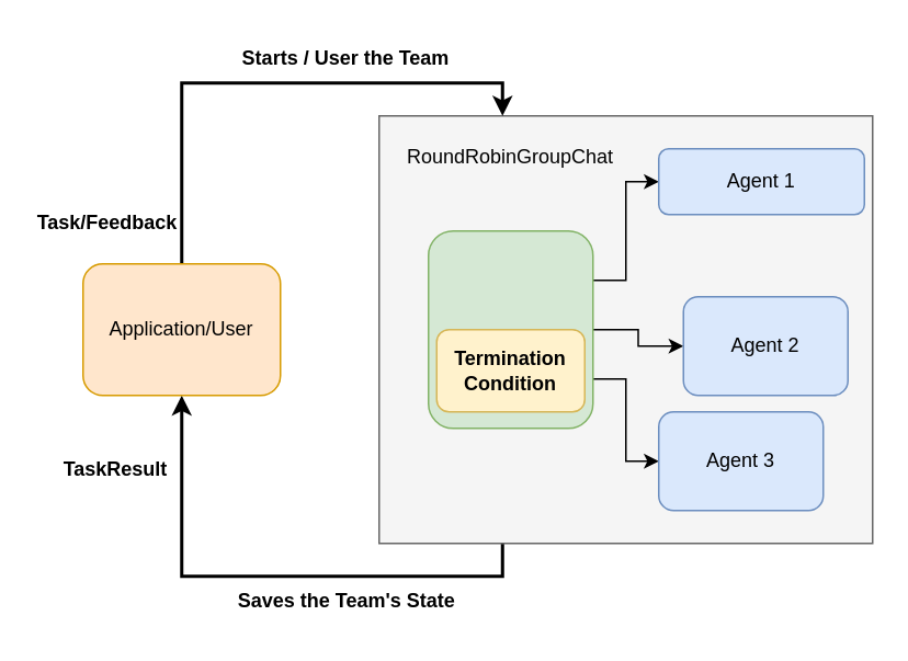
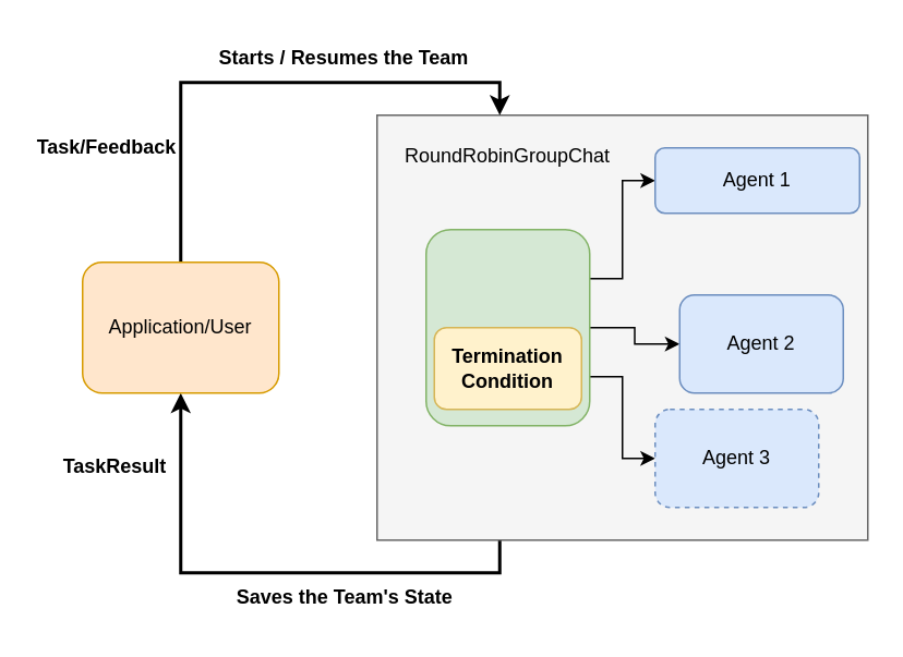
- <mxCell id="17" value="Starts / User the Team" style="text;html=1;align=center;verticalAlign=middle;whiteSpace=wrap;rounded=0;fontStyle=1" vertex="1" parent="1"><mxGeometry x="130" y="20" width="160" height="30" as="geometry" /></mxCell>
+ <mxCell id="17" value="Starts / Resumes the Team" style="text;html=1;align=center;verticalAlign=middle;whiteSpace=wrap;rounded=0;fontStyle=1" vertex="1" parent="1"><mxGeometry x="130" y="20" width="160" height="30" as="geometry" /></mxCell>
- <mxCell id="14" value="Task/Feedback" style="text;html=1;align=center;verticalAlign=middle;whiteSpace=wrap;rounded=0;fontStyle=1" parent="1" vertex="1"><mxGeometry x="20" y="120" width="90" height="30" as="geometry" /></mxCell>
+ <mxCell id="14" value="Task/Feedback" style="text;html=1;align=center;verticalAlign=middle;whiteSpace=wrap;rounded=0;fontStyle=1" parent="1" vertex="1"><mxGeometry x="20" y="75" width="90" height="30" as="geometry" /></mxCell>
- <mxCell id="10" value="&lt;div&gt;Agent 3&lt;/div&gt;" style="rounded=1;whiteSpace=wrap;html=1;fillColor=#dae8fc;strokeColor=#6c8ebf;" parent="1" vertex="1"><mxGeometry x="400" y="250" width="100" height="60" as="geometry" /></mxCell>
+ <mxCell id="10" value="&lt;div&gt;Agent 3&lt;/div&gt;" style="rounded=1;whiteSpace=wrap;html=1;fillColor=#dae8fc;strokeColor=#6c8ebf;dashed=1;" parent="1" vertex="1"><mxGeometry x="400" y="250" width="100" height="60" as="geometry" /></mxCell>
